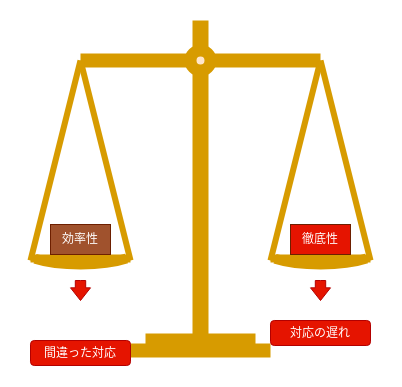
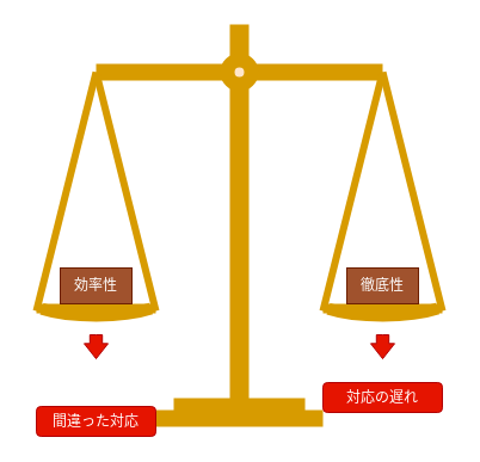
- <mxCell id="15" value="徹底性" style="rounded=0;whiteSpace=wrap;html=1;fillColor=#e51400;strokeColor=#6D1F00;fontColor=#ffffff;" vertex="1" parent="1"><mxGeometry x="290" y="224" width="60" height="30" as="geometry" /></mxCell>
+ <mxCell id="15" value="徹底性" style="rounded=0;whiteSpace=wrap;html=1;fillColor=#a0522d;strokeColor=#6D1F00;fontColor=#ffffff;" vertex="1" parent="1"><mxGeometry x="290" y="224" width="60" height="30" as="geometry" /></mxCell>
